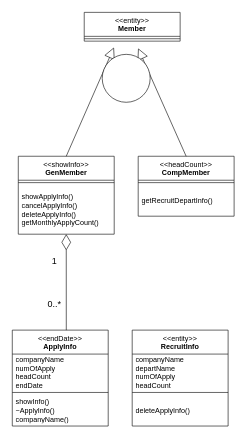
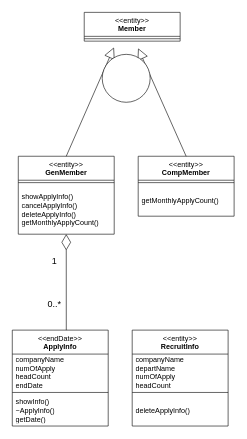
- <mxCell id="4" value="&amp;lt;&amp;lt;showInfo&amp;gt;&amp;gt;&lt;br&gt;&lt;b&gt;GenMember&lt;/b&gt;" style="swimlane;fontStyle=0;align=center;verticalAlign=top;childLayout=stackLayout;horizontal=1;startSize=40;horizontalStack=0;resizeParent=1;resizeParentMax=0;resizeLast=0;collapsible=0;marginBottom=0;html=1;whiteSpace=wrap;" vertex="1" parent="1"><mxGeometry x="30" y="260" width="160" height="130" as="geometry" /></mxCell>
+ <mxCell id="4" value="&amp;lt;&amp;lt;entity&amp;gt;&amp;gt;&lt;br&gt;&lt;b&gt;GenMember&lt;/b&gt;" style="swimlane;fontStyle=0;align=center;verticalAlign=top;childLayout=stackLayout;horizontal=1;startSize=40;horizontalStack=0;resizeParent=1;resizeParentMax=0;resizeLast=0;collapsible=0;marginBottom=0;html=1;whiteSpace=wrap;" vertex="1" parent="1"><mxGeometry x="30" y="260" width="160" height="130" as="geometry" /></mxCell>
- <mxCell id="7" value="&amp;lt;&amp;lt;headCount&amp;gt;&amp;gt;&lt;br&gt;&lt;b&gt;CompMember&lt;/b&gt;" style="swimlane;fontStyle=0;align=center;verticalAlign=top;childLayout=stackLayout;horizontal=1;startSize=40;horizontalStack=0;resizeParent=1;resizeParentMax=0;resizeLast=0;collapsible=0;marginBottom=0;html=1;whiteSpace=wrap;" vertex="1" parent="1"><mxGeometry x="230" y="260" width="160" height="100" as="geometry" /></mxCell>
+ <mxCell id="7" value="&amp;lt;&amp;lt;entity&amp;gt;&amp;gt;&lt;br&gt;&lt;b&gt;CompMember&lt;/b&gt;" style="swimlane;fontStyle=0;align=center;verticalAlign=top;childLayout=stackLayout;horizontal=1;startSize=40;horizontalStack=0;resizeParent=1;resizeParentMax=0;resizeLast=0;collapsible=0;marginBottom=0;html=1;whiteSpace=wrap;" vertex="1" parent="1"><mxGeometry x="230" y="260" width="160" height="100" as="geometry" /></mxCell>
- <mxCell id="9" value="getRecruitDepartInfo()" style="text;html=1;strokeColor=none;fillColor=none;align=left;verticalAlign=middle;spacingLeft=4;spacingRight=4;overflow=hidden;rotatable=0;points=[[0,0.5],[1,0.5]];portConstraint=eastwest;whiteSpace=wrap;" vertex="1" parent="7"><mxGeometry y="48" width="160" height="52" as="geometry" /></mxCell>
+ <mxCell id="9" value="getMonthlyApplyCount()" style="text;html=1;strokeColor=none;fillColor=none;align=left;verticalAlign=middle;spacingLeft=4;spacingRight=4;overflow=hidden;rotatable=0;points=[[0,0.5],[1,0.5]];portConstraint=eastwest;whiteSpace=wrap;" vertex="1" parent="7"><mxGeometry y="48" width="160" height="52" as="geometry" /></mxCell>
- <mxCell id="19" value="showInfo()&lt;br&gt;~ApplyInfo()&lt;br&gt;companyName()" style="text;html=1;strokeColor=none;fillColor=none;align=left;verticalAlign=middle;spacingLeft=4;spacingRight=4;overflow=hidden;rotatable=0;points=[[0,0.5],[1,0.5]];portConstraint=eastwest;whiteSpace=wrap;" vertex="1" parent="16"><mxGeometry y="108" width="160" height="52" as="geometry" /></mxCell>
+ <mxCell id="19" value="showInfo()&lt;br&gt;~ApplyInfo()&lt;br&gt;getDate()" style="text;html=1;strokeColor=none;fillColor=none;align=left;verticalAlign=middle;spacingLeft=4;spacingRight=4;overflow=hidden;rotatable=0;points=[[0,0.5],[1,0.5]];portConstraint=eastwest;whiteSpace=wrap;" vertex="1" parent="16"><mxGeometry y="108" width="160" height="52" as="geometry" /></mxCell>
